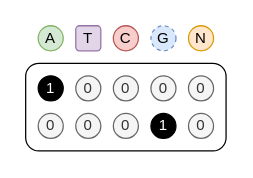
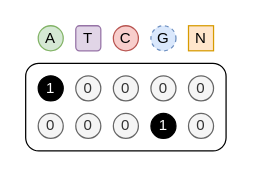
- <mxCell id="8" value="N" style="ellipse;whiteSpace=wrap;html=1;fillColor=#ffe6cc;strokeColor=#d79b00;" parent="1" vertex="1"><mxGeometry x="150" y="20" width="20" height="20" as="geometry" /></mxCell>
+ <mxCell id="8" value="N" style="whiteSpace=wrap;html=1;fillColor=#ffe6cc;strokeColor=#d79b00;rounded=0;" parent="1" vertex="1"><mxGeometry x="150" y="20" width="20" height="20" as="geometry" /></mxCell>
